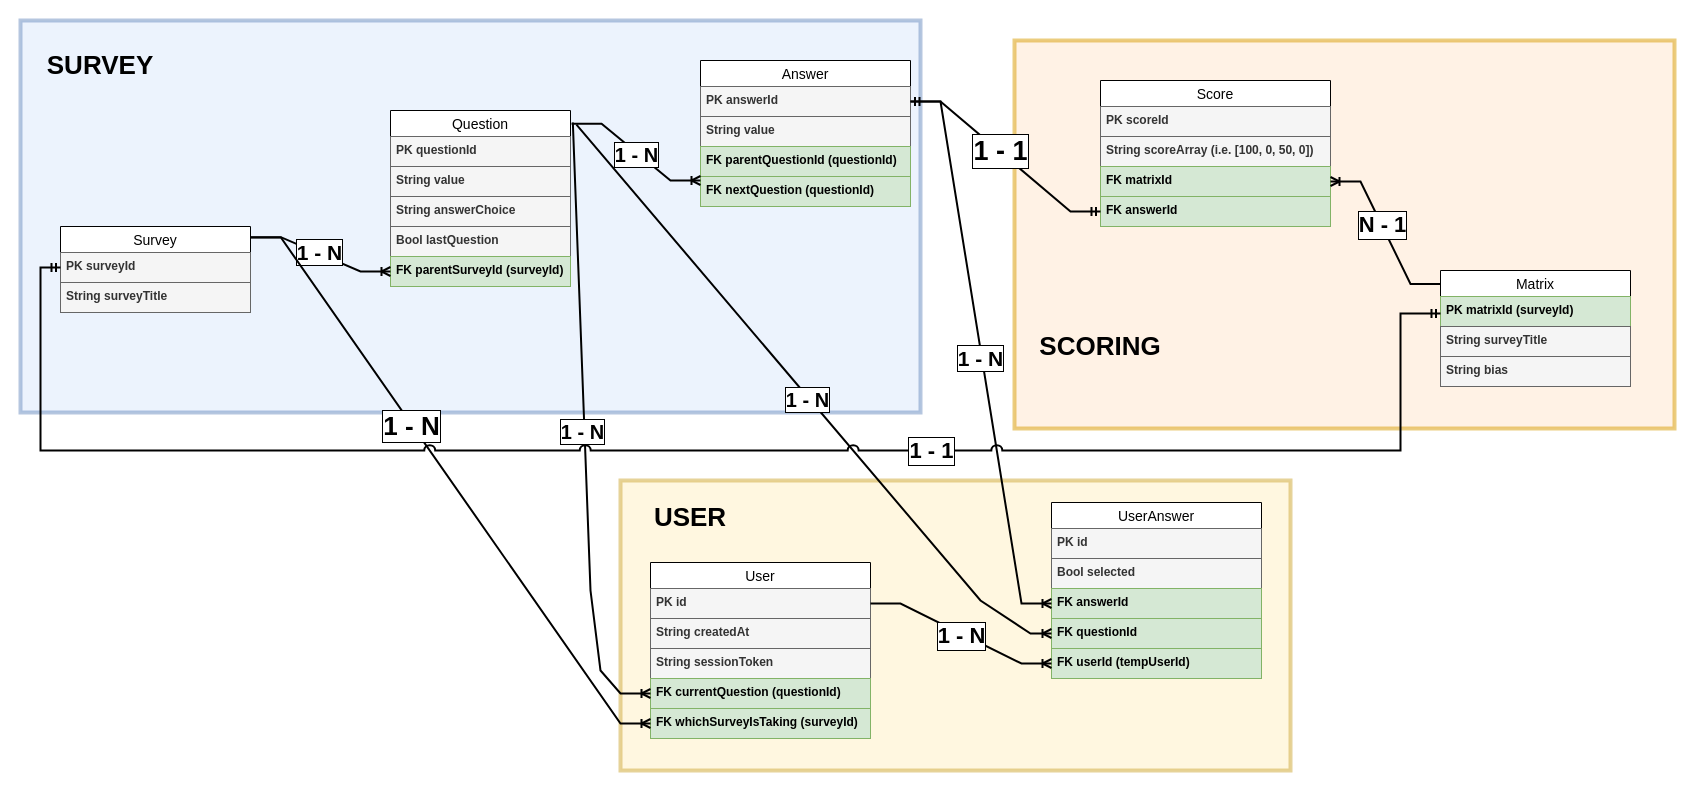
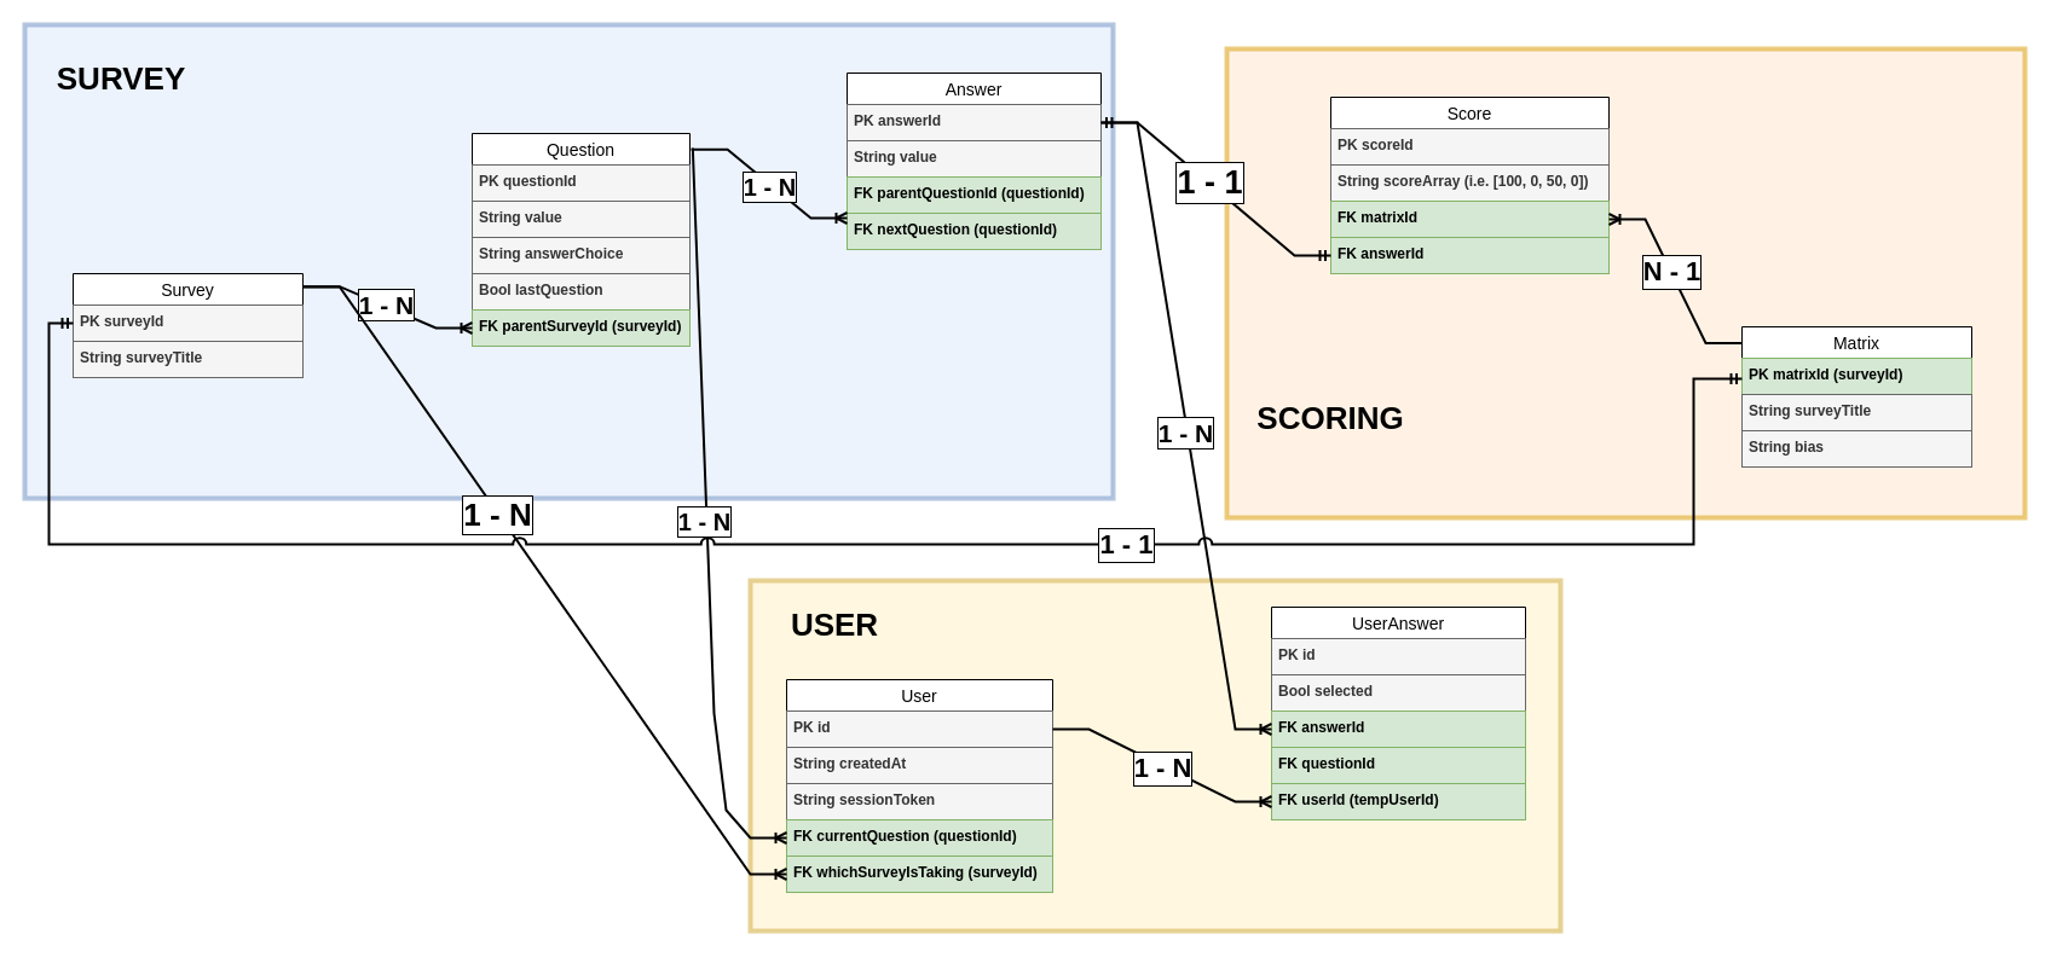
- <mxCell id="57" value="" style="fontSize=12;html=1;endArrow=ERoneToMany;rounded=0;exitX=1.033;exitY=0.08;exitDx=0;exitDy=0;strokeWidth=2;exitPerimeter=0;entryX=0;entryY=0.5;entryDx=0;entryDy=0;" parent="1" source="10" target="44" edge="1"><mxGeometry width="100" height="100" relative="1" as="geometry"><mxPoint x="580" y="236.95" as="sourcePoint" /><mxPoint x="1050" y="633" as="targetPoint" /><Array as="points"><mxPoint x="980" y="600" /><mxPoint x="1030" y="633" /></Array></mxGeometry></mxCell>
- <mxCell id="58" value="&lt;font style=&quot;font-size: 20px;&quot;&gt;&lt;b style=&quot;font-size: 20px;&quot;&gt;1 - N&lt;br style=&quot;font-size: 20px;&quot;&gt;&lt;/b&gt;&lt;/font&gt;" style="edgeLabel;html=1;align=center;verticalAlign=middle;resizable=0;points=[];fontSize=20;labelBorderColor=default;" parent="57" vertex="1" connectable="0"><mxGeometry x="0.015" y="-2" relative="1" as="geometry"><mxPoint as="offset" /></mxGeometry></mxCell>
